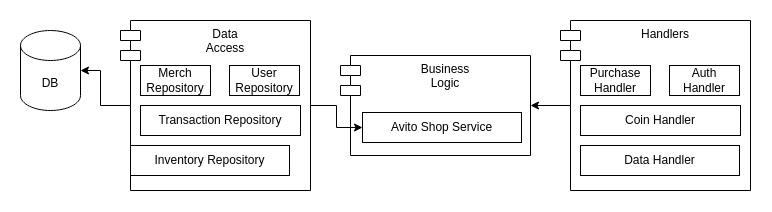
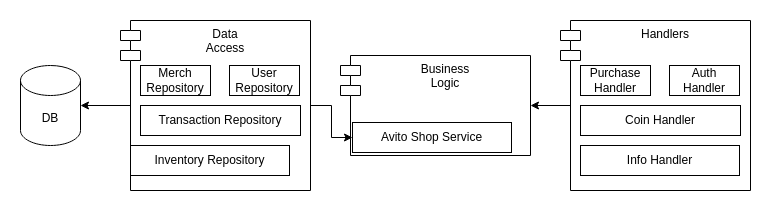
- <mxCell id="7" value="DB" style="shape=cylinder3;whiteSpace=wrap;html=1;boundedLbl=1;backgroundOutline=1;size=15;" parent="1" vertex="1"><mxGeometry x="20" y="30" width="60" height="80" as="geometry" /></mxCell>
+ <mxCell id="7" value="DB" style="shape=cylinder3;whiteSpace=wrap;html=1;boundedLbl=1;backgroundOutline=1;size=15;" parent="1" vertex="1"><mxGeometry x="20" y="65" width="60" height="80" as="geometry" /></mxCell>
- <mxCell id="8" value="Avito Shop Service" style="html=1;whiteSpace=wrap;" parent="1" vertex="1"><mxGeometry x="362" y="112" width="159" height="30" as="geometry" /></mxCell>
+ <mxCell id="8" value="Avito Shop Service" style="html=1;whiteSpace=wrap;" parent="1" vertex="1"><mxGeometry x="352" y="122" width="159" height="30" as="geometry" /></mxCell>
- <mxCell id="16" value="Data Handler" style="html=1;whiteSpace=wrap;" vertex="1" parent="1"><mxGeometry x="580" y="145" width="159" height="30" as="geometry" /></mxCell>
+ <mxCell id="16" value="Info Handler" style="html=1;whiteSpace=wrap;" vertex="1" parent="1"><mxGeometry x="580" y="145" width="159" height="30" as="geometry" /></mxCell>
